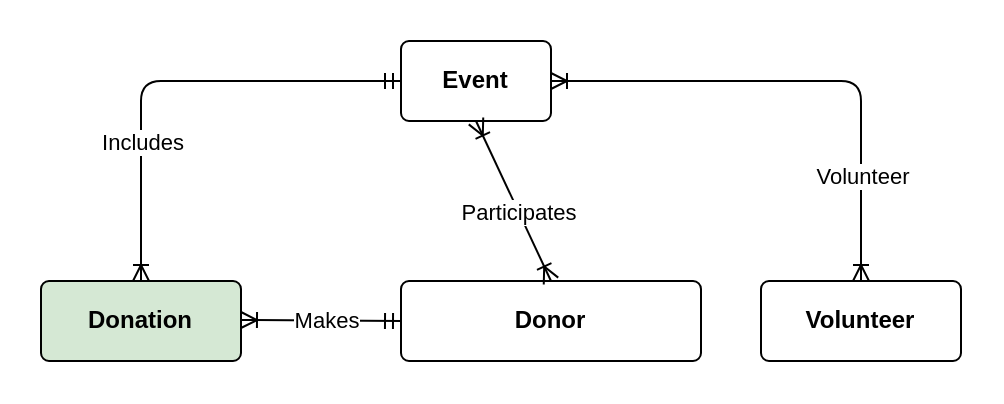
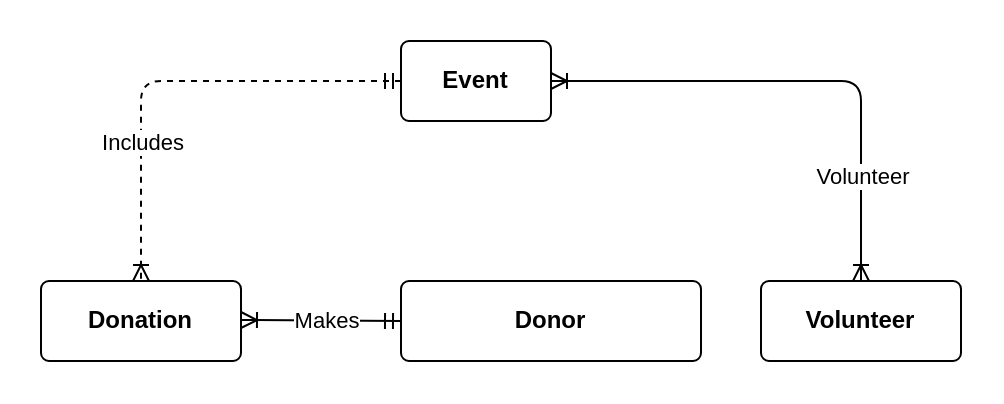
- <mxCell id="12" value="" style="fontSize=12;html=1;endArrow=ERoneToMany;rounded=1;startArrow=ERmandOne;startFill=0;exitX=0;exitY=0.5;exitDx=0;exitDy=0;endFill=0;entryX=0.5;entryY=0;entryDx=0;entryDy=0;edgeStyle=orthogonalEdgeStyle;labelBackgroundColor=none;fontColor=default;" parent="1" source="4" target="3" edge="1"><mxGeometry width="100" height="100" relative="1" as="geometry"><mxPoint x="190" y="40.16" as="sourcePoint" /><mxPoint x="80" y="110" as="targetPoint" /></mxGeometry></mxCell>
+ <mxCell id="12" value="" style="fontSize=12;html=1;endArrow=ERoneToMany;rounded=1;startArrow=ERmandOne;startFill=0;exitX=0;exitY=0.5;exitDx=0;exitDy=0;endFill=0;entryX=0.5;entryY=0;entryDx=0;entryDy=0;edgeStyle=orthogonalEdgeStyle;labelBackgroundColor=none;fontColor=default;dashed=1;" parent="1" source="4" target="3" edge="1"><mxGeometry width="100" height="100" relative="1" as="geometry"><mxPoint x="190" y="40.16" as="sourcePoint" /><mxPoint x="80" y="110" as="targetPoint" /></mxGeometry></mxCell>
- <mxCell id="7" value="" style="fontSize=12;html=1;endArrow=ERoneToMany;rounded=1;exitX=0.5;exitY=1;exitDx=0;exitDy=0;entryX=0.5;entryY=0;entryDx=0;entryDy=0;startArrow=ERoneToMany;startFill=0;endFill=0;labelBackgroundColor=none;fontColor=default;" parent="1" source="4" target="2" edge="1"><mxGeometry width="100" height="100" relative="1" as="geometry"><mxPoint x="240" y="60" as="sourcePoint" /><mxPoint x="240" y="130" as="targetPoint" /></mxGeometry></mxCell>
- <mxCell id="8" value="Participates" style="edgeLabel;html=1;align=center;verticalAlign=middle;resizable=0;points=[];labelBackgroundColor=default;rounded=1;" parent="7" vertex="1" connectable="0"><mxGeometry x="0.115" y="-3" relative="1" as="geometry"><mxPoint x="3" as="offset" /></mxGeometry></mxCell>
- <mxCell id="3" value="&lt;strong&gt;Donation&lt;/strong&gt;" style="rounded=1;arcSize=10;whiteSpace=wrap;html=1;align=center;labelBackgroundColor=none;fillColor=#d5e8d4;" parent="1" vertex="1"><mxGeometry x="20" y="140" width="100" height="40" as="geometry" /></mxCell>
+ <mxCell id="3" value="&lt;strong&gt;Donation&lt;/strong&gt;" style="rounded=1;arcSize=10;whiteSpace=wrap;html=1;align=center;labelBackgroundColor=none;" parent="1" vertex="1"><mxGeometry x="20" y="140" width="100" height="40" as="geometry" /></mxCell>
